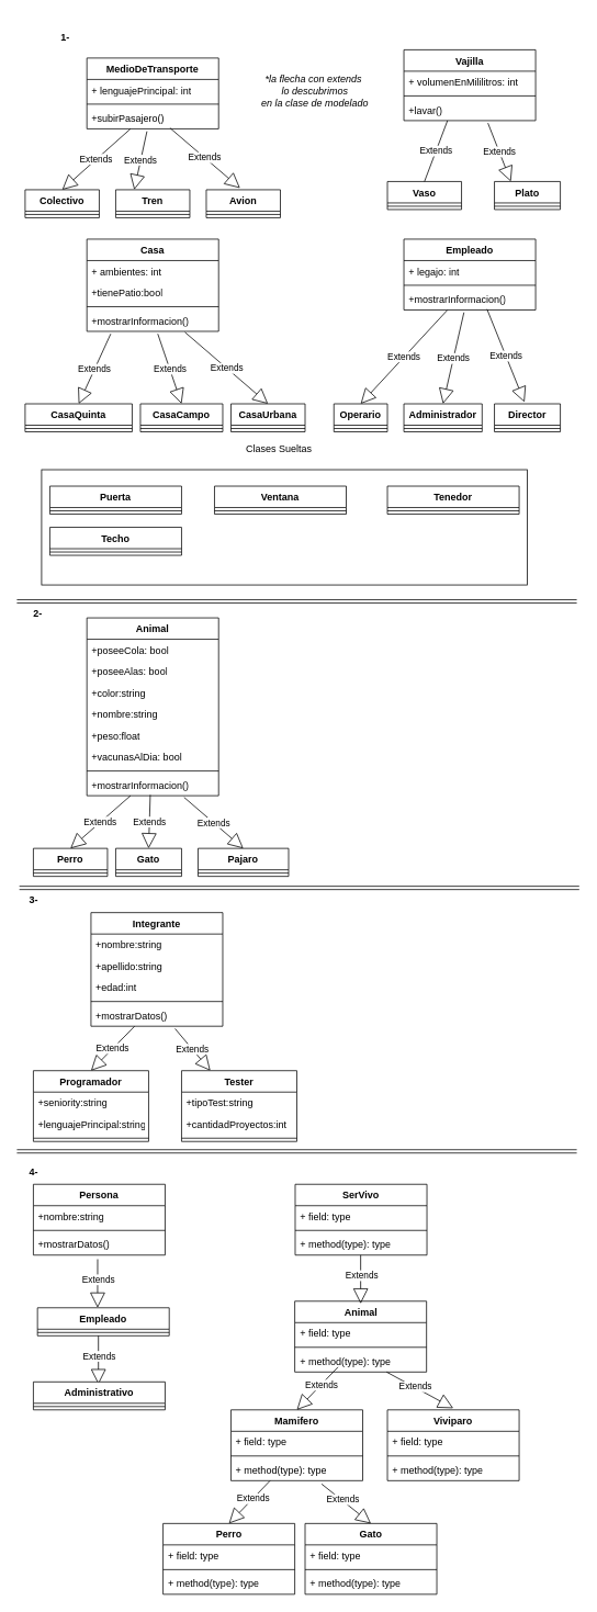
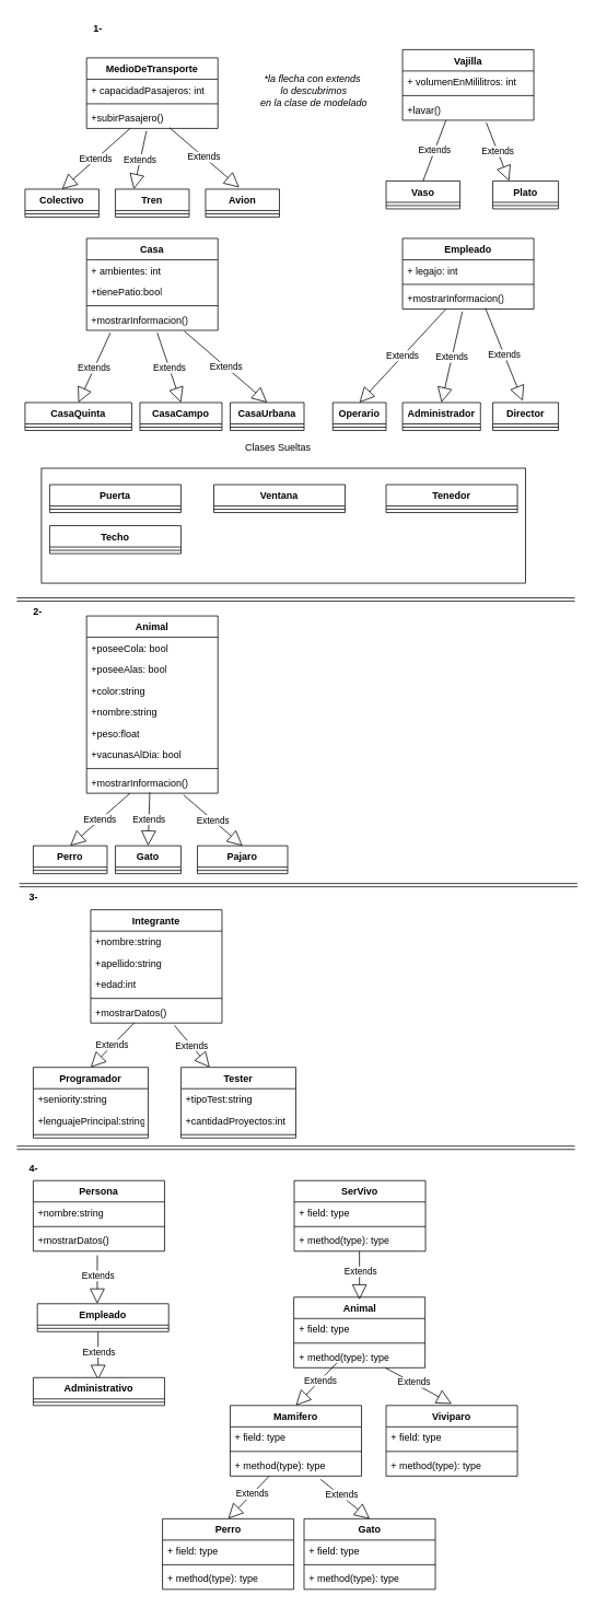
- <mxCell id="62" value="&lt;b&gt;1-&amp;nbsp;&lt;/b&gt;" style="text;html=1;align=center;verticalAlign=middle;resizable=0;points=[];autosize=1;strokeColor=none;fillColor=none;" parent="1" vertex="1"><mxGeometry x="60" y="30" width="40" height="30" as="geometry" /></mxCell>
+ <mxCell id="62" value="&lt;b&gt;1-&amp;nbsp;&lt;/b&gt;" style="text;html=1;align=center;verticalAlign=middle;resizable=0;points=[];autosize=1;strokeColor=none;fillColor=none;" parent="1" vertex="1"><mxGeometry x="100" y="20" width="40" height="30" as="geometry" /></mxCell>
- <mxCell id="3" value="+ lenguajePrincipal: int" style="text;strokeColor=none;fillColor=none;align=left;verticalAlign=top;spacingLeft=4;spacingRight=4;overflow=hidden;rotatable=0;points=[[0,0.5],[1,0.5]];portConstraint=eastwest;whiteSpace=wrap;html=1;" parent="2" vertex="1"><mxGeometry y="26" width="160" height="26" as="geometry" /></mxCell>
+ <mxCell id="3" value="+ capacidadPasajeros: int" style="text;strokeColor=none;fillColor=none;align=left;verticalAlign=top;spacingLeft=4;spacingRight=4;overflow=hidden;rotatable=0;points=[[0,0.5],[1,0.5]];portConstraint=eastwest;whiteSpace=wrap;html=1;" parent="2" vertex="1"><mxGeometry y="26" width="160" height="26" as="geometry" /></mxCell>
